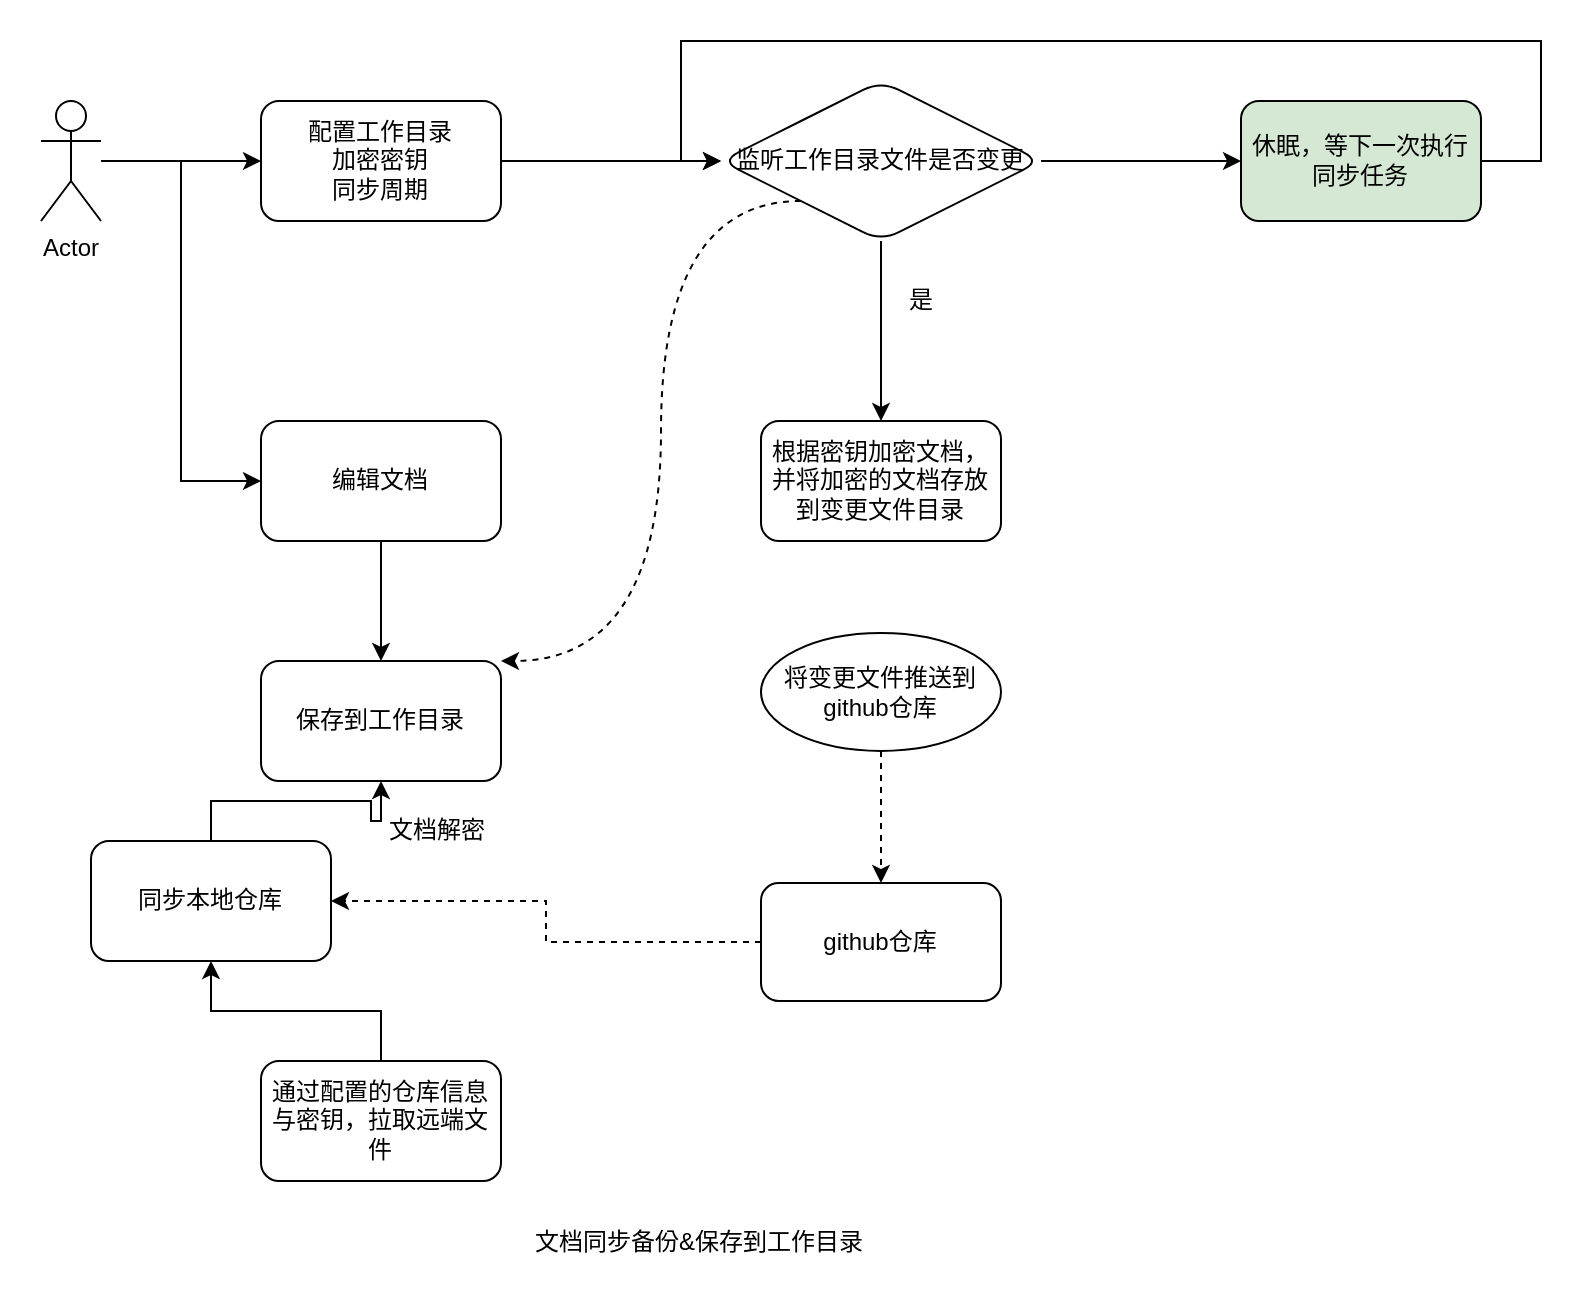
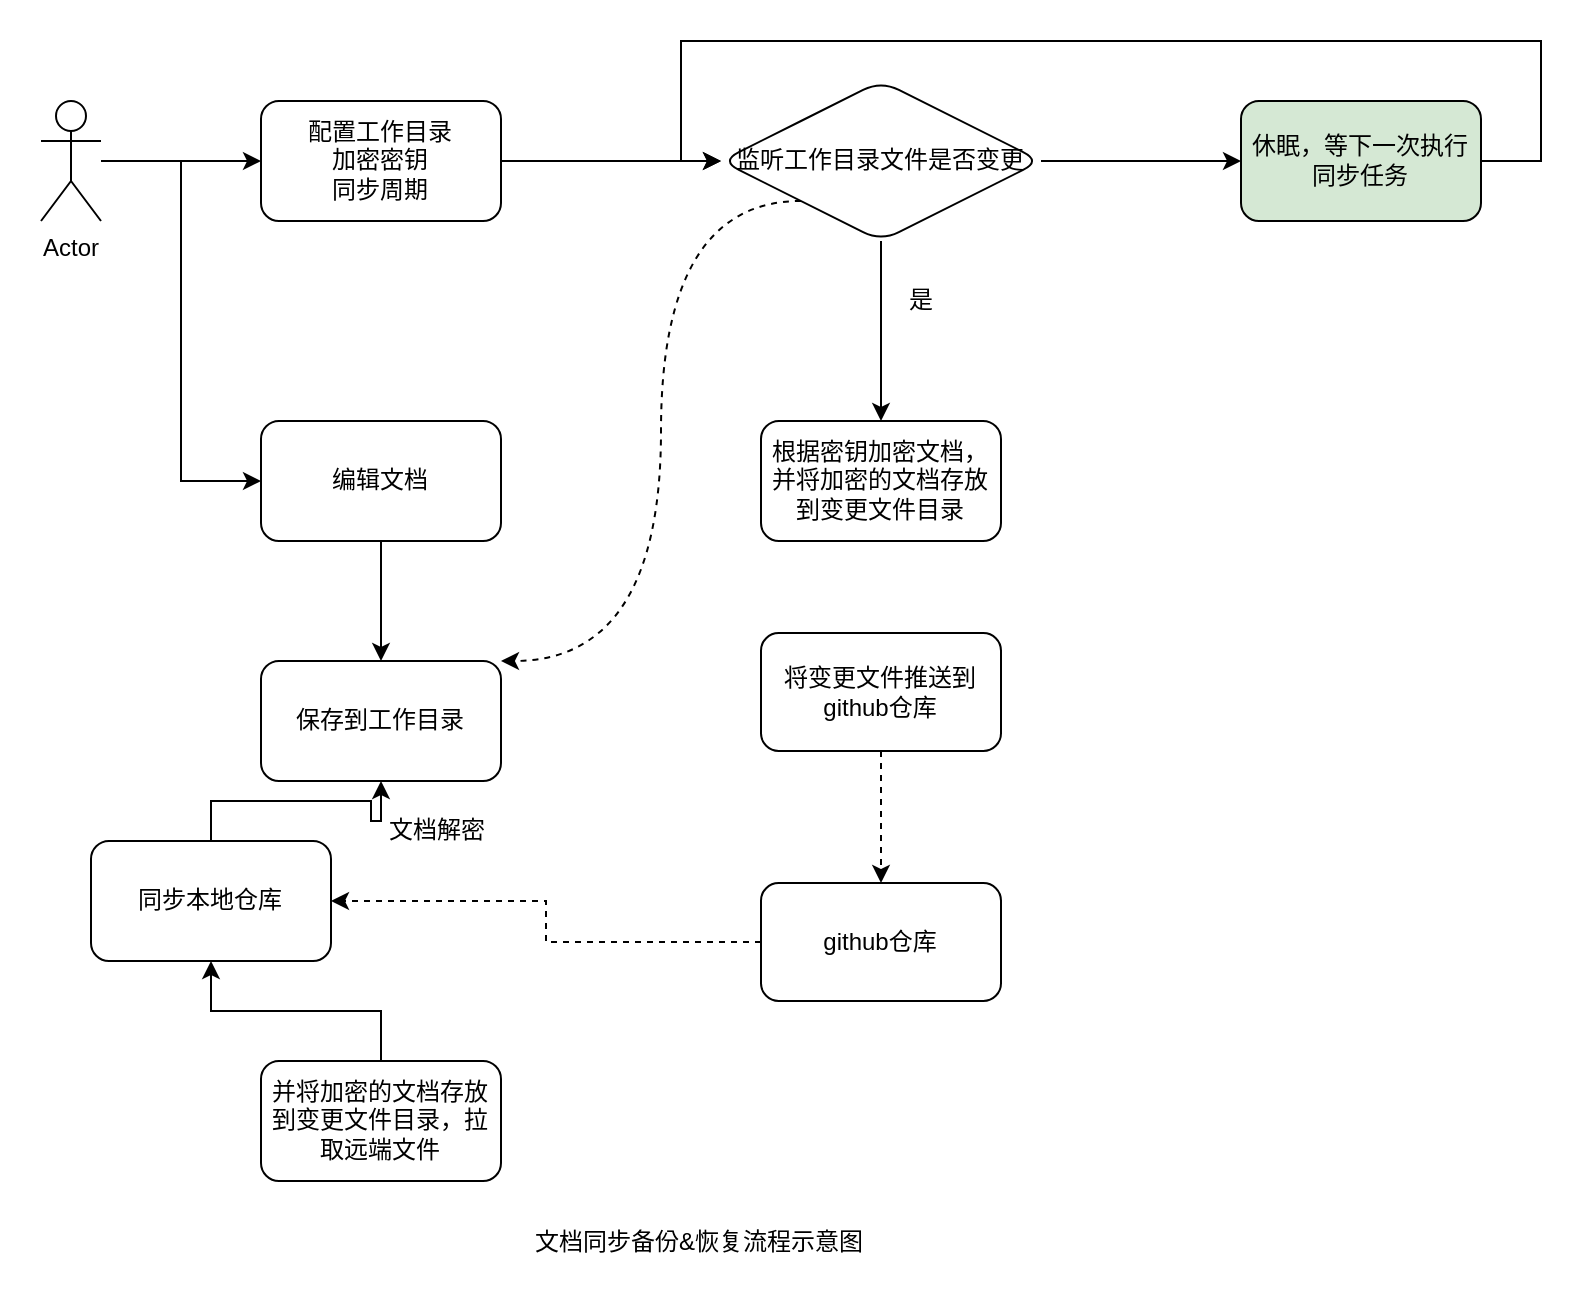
- <mxCell id="15" value="将变更文件推送到github仓库" style="ellipse;whiteSpace=wrap;html=1;" vertex="1" parent="1"><mxGeometry x="380" y="316" width="120" height="59" as="geometry" /></mxCell>
+ <mxCell id="15" value="将变更文件推送到github仓库" style="whiteSpace=wrap;html=1;rounded=1;" vertex="1" parent="1"><mxGeometry x="380" y="316" width="120" height="59" as="geometry" /></mxCell>
- <mxCell id="21" value="通过配置的仓库信息与密钥，拉取远端文件" style="rounded=1;whiteSpace=wrap;html=1;" vertex="1" parent="1"><mxGeometry x="130" y="530" width="120" height="60" as="geometry" /></mxCell>
+ <mxCell id="21" value="并将加密的文档存放到变更文件目录，拉取远端文件" style="rounded=1;whiteSpace=wrap;html=1;" vertex="1" parent="1"><mxGeometry x="130" y="530" width="120" height="60" as="geometry" /></mxCell>
- <mxCell id="24" value="文档同步备份&amp;amp;保存到工作目录" style="text;html=1;align=center;verticalAlign=middle;resizable=0;points=[];autosize=1;strokeColor=none;fillColor=none;" vertex="1" parent="1"><mxGeometry x="262" y="612" width="174" height="18" as="geometry" /></mxCell>
+ <mxCell id="24" value="文档同步备份&amp;amp;恢复流程示意图" style="text;html=1;align=center;verticalAlign=middle;resizable=0;points=[];autosize=1;strokeColor=none;fillColor=none;" vertex="1" parent="1"><mxGeometry x="262" y="612" width="174" height="18" as="geometry" /></mxCell>
